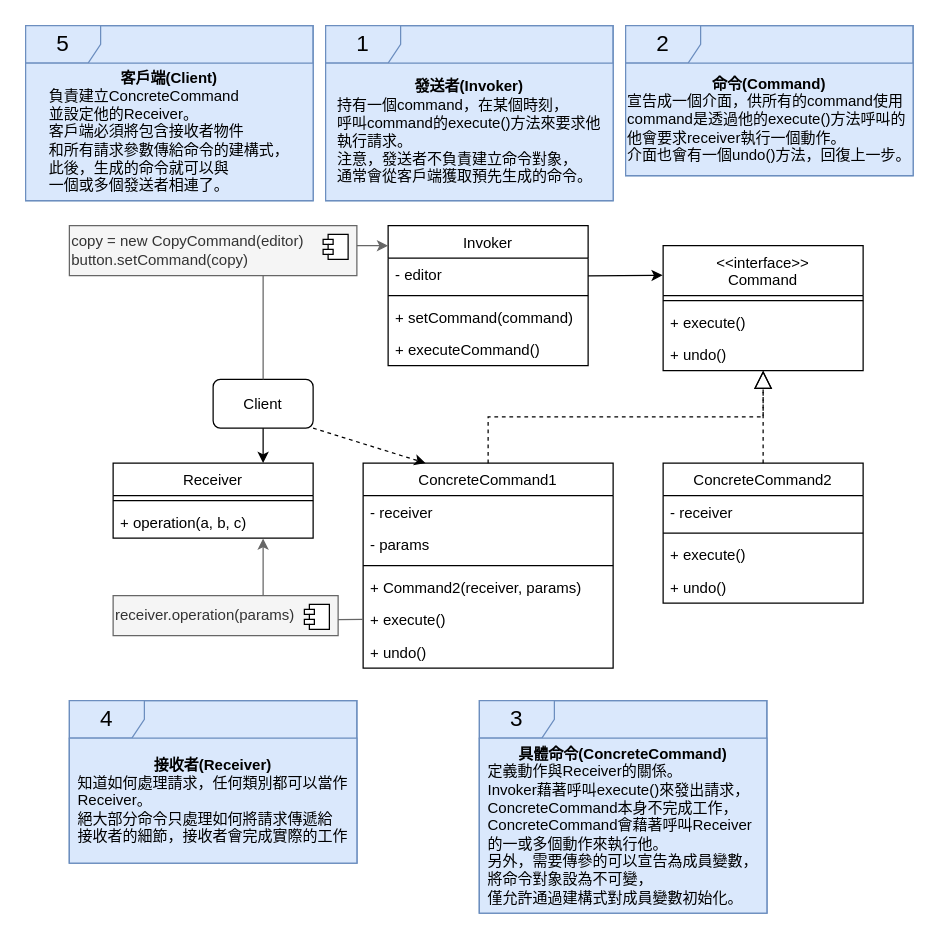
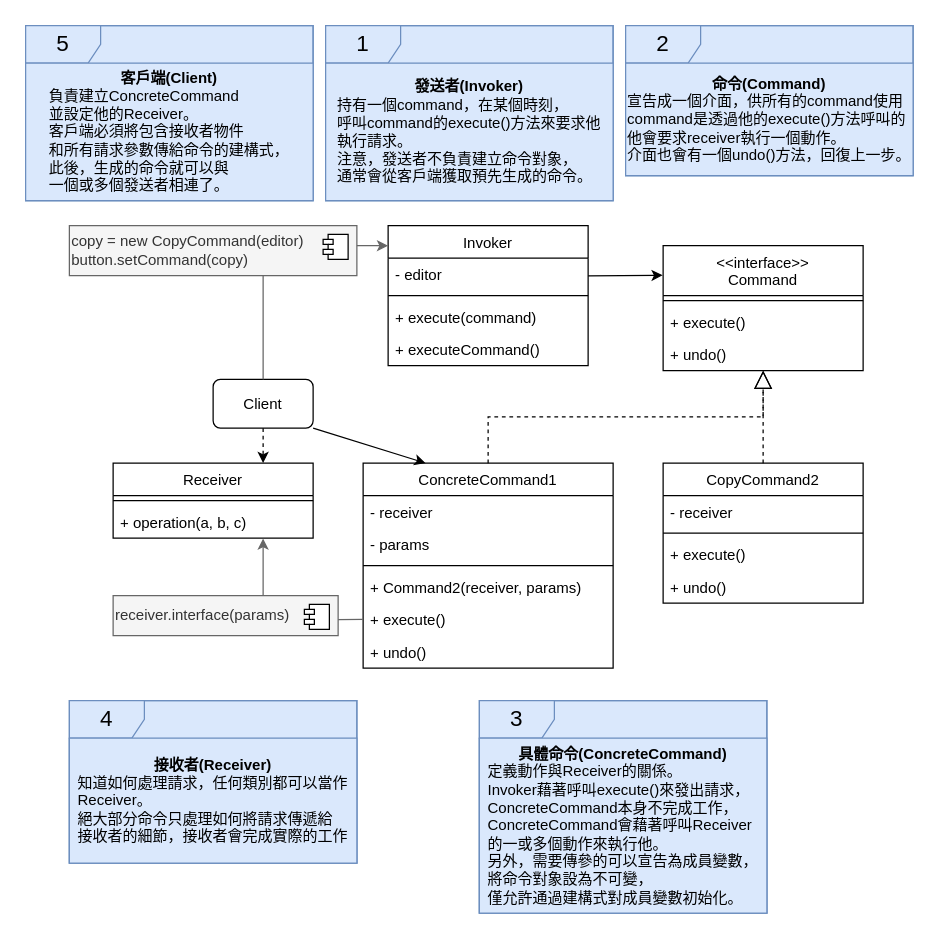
- <mxCell id="24" value="+ setCommand(command)" style="text;align=left;verticalAlign=top;spacingLeft=4;spacingRight=4;overflow=hidden;rotatable=0;points=[[0,0.5],[1,0.5]];portConstraint=eastwest;" vertex="1" parent="21"><mxGeometry y="60" width="160" height="26" as="geometry" /></mxCell>
+ <mxCell id="24" value="+ execute(command)" style="text;align=left;verticalAlign=top;spacingLeft=4;spacingRight=4;overflow=hidden;rotatable=0;points=[[0,0.5],[1,0.5]];portConstraint=eastwest;" vertex="1" parent="21"><mxGeometry y="60" width="160" height="26" as="geometry" /></mxCell>
- <mxCell id="30" value="" style="endArrow=classic;html=1;rounded=0;entryX=0.75;entryY=0;entryDx=0;entryDy=0;" edge="1" parent="1" source="26" target="2"><mxGeometry width="50" height="50" relative="1" as="geometry"><mxPoint x="480" y="230.262" as="sourcePoint" /><mxPoint x="539.68" y="229.74" as="targetPoint" /></mxGeometry></mxCell>
+ <mxCell id="30" value="" style="endArrow=classic;html=1;rounded=0;entryX=0.75;entryY=0;entryDx=0;entryDy=0;dashed=1;" edge="1" parent="1" source="26" target="2"><mxGeometry width="50" height="50" relative="1" as="geometry"><mxPoint x="480" y="230.262" as="sourcePoint" /><mxPoint x="539.68" y="229.74" as="targetPoint" /></mxGeometry></mxCell>
- <mxCell id="31" value="" style="endArrow=classic;html=1;rounded=0;dashed=1;exitX=1;exitY=1;exitDx=0;exitDy=0;entryX=0.25;entryY=0;entryDx=0;entryDy=0;" edge="1" parent="1" source="26" target="5"><mxGeometry width="50" height="50" relative="1" as="geometry"><mxPoint x="310" y="292" as="sourcePoint" /><mxPoint x="290" y="370" as="targetPoint" /></mxGeometry></mxCell>
+ <mxCell id="31" value="" style="endArrow=classic;html=1;rounded=0;dashed=0;exitX=1;exitY=1;exitDx=0;exitDy=0;entryX=0.25;entryY=0;entryDx=0;entryDy=0;" edge="1" parent="1" source="26" target="5"><mxGeometry width="50" height="50" relative="1" as="geometry"><mxPoint x="310" y="292" as="sourcePoint" /><mxPoint x="290" y="370" as="targetPoint" /></mxGeometry></mxCell>
- <mxCell id="12" value="ConcreteCommand2" style="swimlane;fontStyle=0;align=center;verticalAlign=top;childLayout=stackLayout;horizontal=1;startSize=26;horizontalStack=0;resizeParent=1;resizeLast=0;collapsible=1;marginBottom=0;rounded=0;shadow=0;strokeWidth=1;" vertex="1" parent="1"><mxGeometry x="530" y="370" width="160" height="112" as="geometry"><mxRectangle x="130" y="380" width="160" height="26" as="alternateBounds" /></mxGeometry></mxCell>
+ <mxCell id="12" value="CopyCommand2" style="swimlane;fontStyle=0;align=center;verticalAlign=top;childLayout=stackLayout;horizontal=1;startSize=26;horizontalStack=0;resizeParent=1;resizeLast=0;collapsible=1;marginBottom=0;rounded=0;shadow=0;strokeWidth=1;" vertex="1" parent="1"><mxGeometry x="530" y="370" width="160" height="112" as="geometry"><mxRectangle x="130" y="380" width="160" height="26" as="alternateBounds" /></mxGeometry></mxCell>
- <mxCell id="36" value="receiver.operation(params)&lt;blockquote style=&quot;margin: 0 0 0 40px; border: none; padding: 0px;&quot;&gt;&lt;/blockquote&gt;" style="html=1;dropTarget=0;whiteSpace=wrap;fillColor=#f5f5f5;fontColor=#333333;strokeColor=#666666;align=left;" vertex="1" parent="1"><mxGeometry x="90" y="476" width="180" height="32" as="geometry" /></mxCell>
+ <mxCell id="36" value="receiver.interface(params)&lt;blockquote style=&quot;margin: 0 0 0 40px; border: none; padding: 0px;&quot;&gt;&lt;/blockquote&gt;" style="html=1;dropTarget=0;whiteSpace=wrap;fillColor=#f5f5f5;fontColor=#333333;strokeColor=#666666;align=left;" vertex="1" parent="1"><mxGeometry x="90" y="476" width="180" height="32" as="geometry" /></mxCell>
